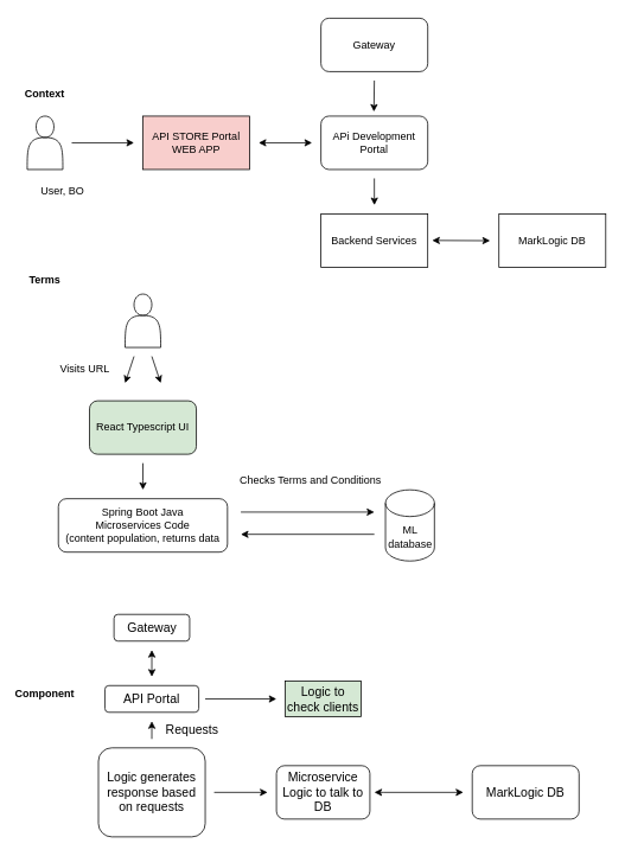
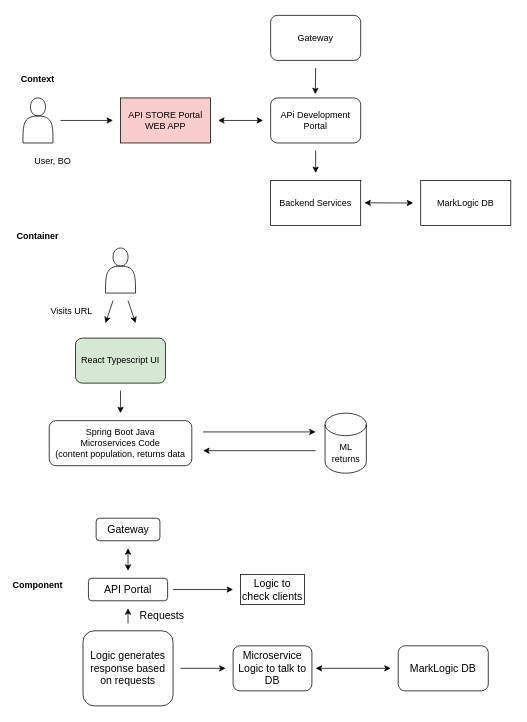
- <mxCell id="14" value="&lt;b&gt;Terms&lt;/b&gt;" style="text;html=1;strokeColor=none;fillColor=none;align=center;verticalAlign=middle;whiteSpace=wrap;rounded=0;" parent="1" vertex="1"><mxGeometry x="20" y="300" width="60" height="30" as="geometry" /></mxCell>
+ <mxCell id="14" value="&lt;b&gt;Container&lt;/b&gt;" style="text;html=1;strokeColor=none;fillColor=none;align=center;verticalAlign=middle;whiteSpace=wrap;rounded=0;" parent="1" vertex="1"><mxGeometry x="20" y="300" width="60" height="30" as="geometry" /></mxCell>
- <mxCell id="25" value="Checks Terms and Conditions" style="text;html=1;align=center;verticalAlign=middle;resizable=0;points=[];autosize=1;strokeColor=none;fillColor=none;" parent="1" vertex="1"><mxGeometry x="262.5" y="530" width="170" height="20" as="geometry" /></mxCell>
- <mxCell id="24" value="ML database" style="shape=cylinder3;whiteSpace=wrap;html=1;boundedLbl=1;backgroundOutline=1;size=15;" parent="1" vertex="1"><mxGeometry x="432.5" y="550" width="55" height="80" as="geometry" /></mxCell>
+ <mxCell id="24" value="ML returns" style="shape=cylinder3;whiteSpace=wrap;html=1;boundedLbl=1;backgroundOutline=1;size=15;" parent="1" vertex="1"><mxGeometry x="432.5" y="550" width="55" height="80" as="geometry" /></mxCell>
- <mxCell id="33" value="Logic to check clients" style="rounded=0;whiteSpace=wrap;html=1;fontSize=14;fillColor=#d5e8d4;" parent="1" vertex="1"><mxGeometry x="320" y="765" width="85" height="40" as="geometry" /></mxCell>
+ <mxCell id="33" value="Logic to check clients" style="rounded=0;whiteSpace=wrap;html=1;fontSize=14;" parent="1" vertex="1"><mxGeometry x="320" y="765" width="85" height="40" as="geometry" /></mxCell>
